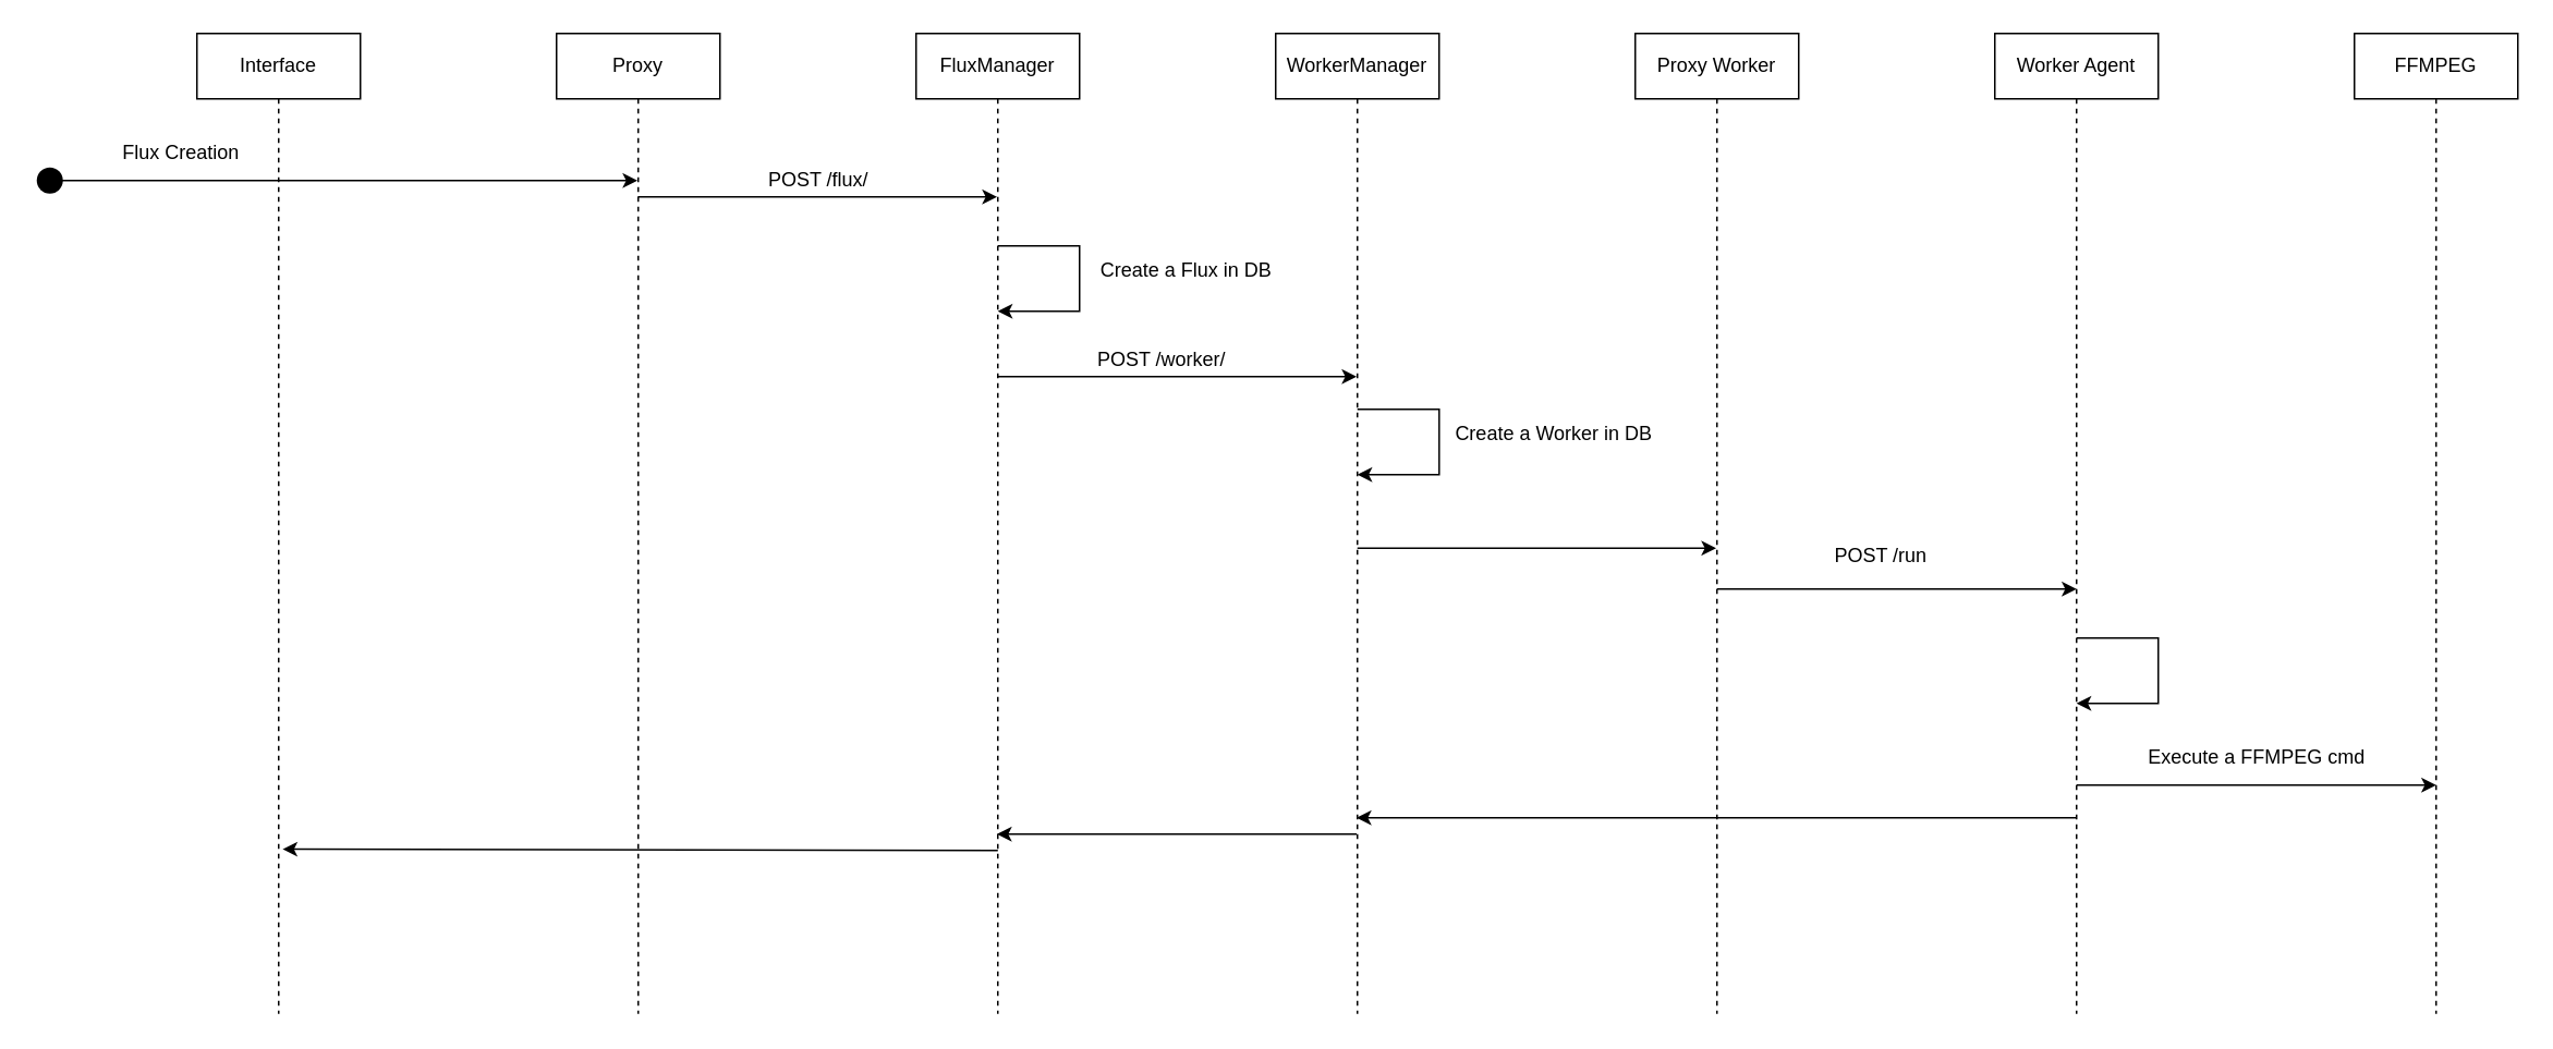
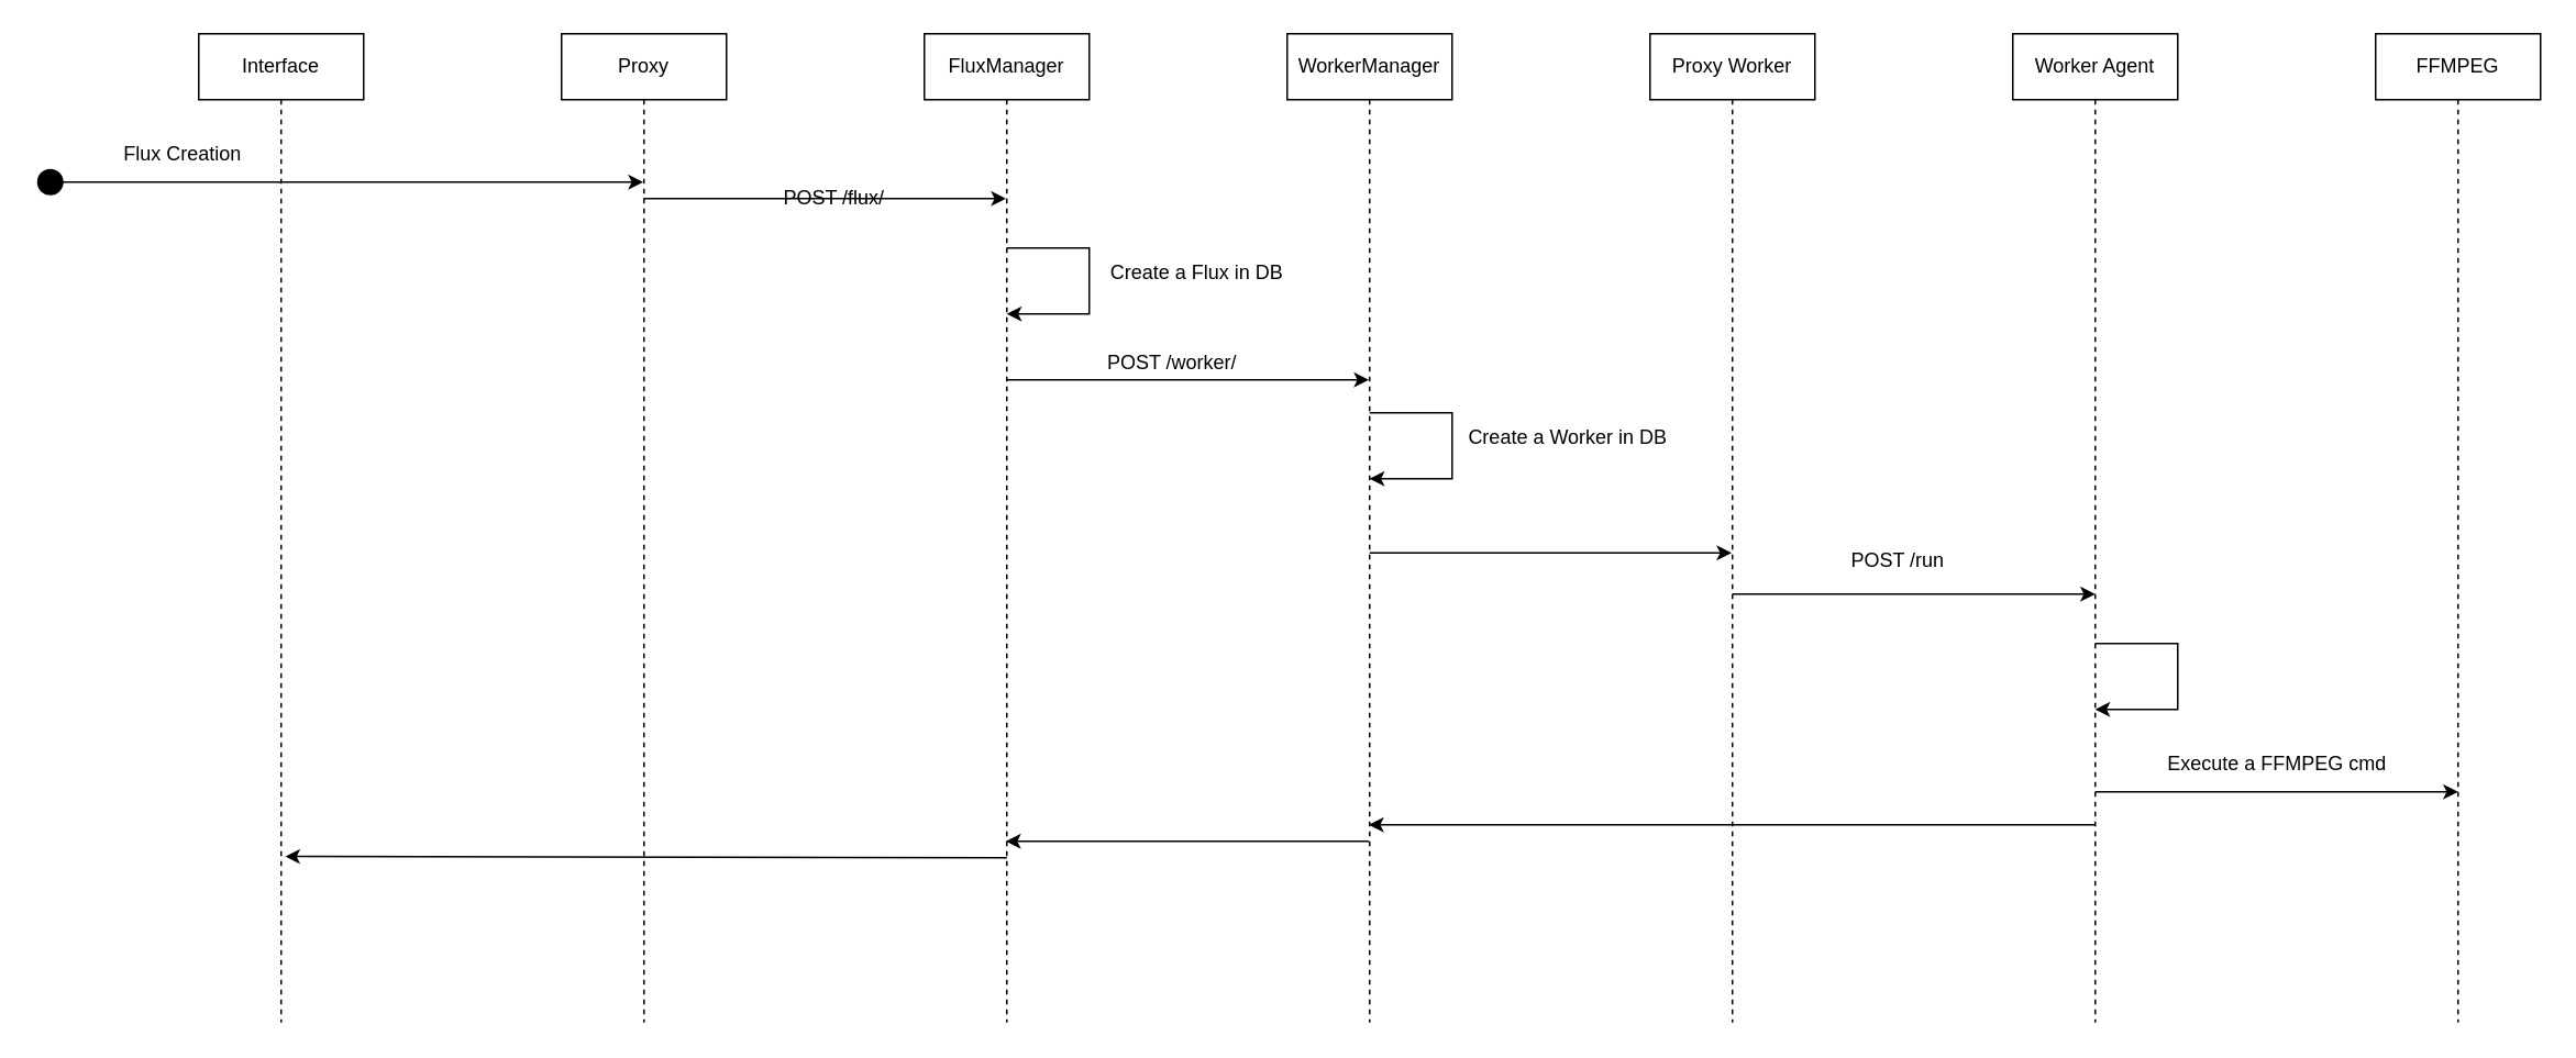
- <mxCell id="10" value="POST /flux/" style="text;html=1;align=center;verticalAlign=middle;resizable=0;points=[];autosize=1;strokeColor=none;fillColor=none;" vertex="1" parent="1"><mxGeometry x="460" y="95" width="80" height="30" as="geometry" /></mxCell>
+ <mxCell id="10" value="POST /flux/" style="text;html=1;align=center;verticalAlign=middle;resizable=0;points=[];autosize=1;strokeColor=none;fillColor=none;" vertex="1" parent="1"><mxGeometry x="465" y="105" width="80" height="30" as="geometry" /></mxCell>
